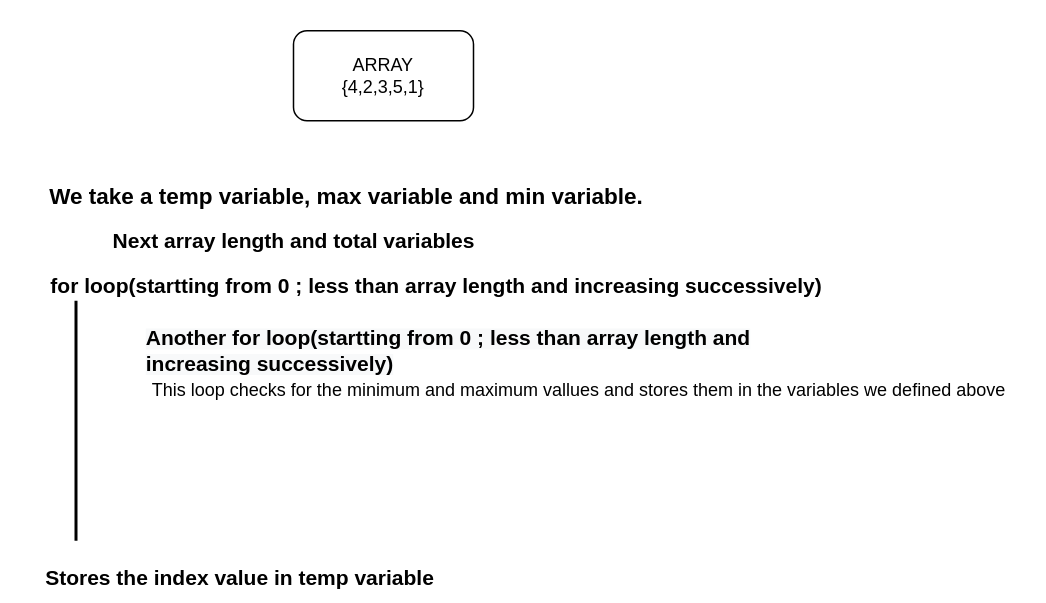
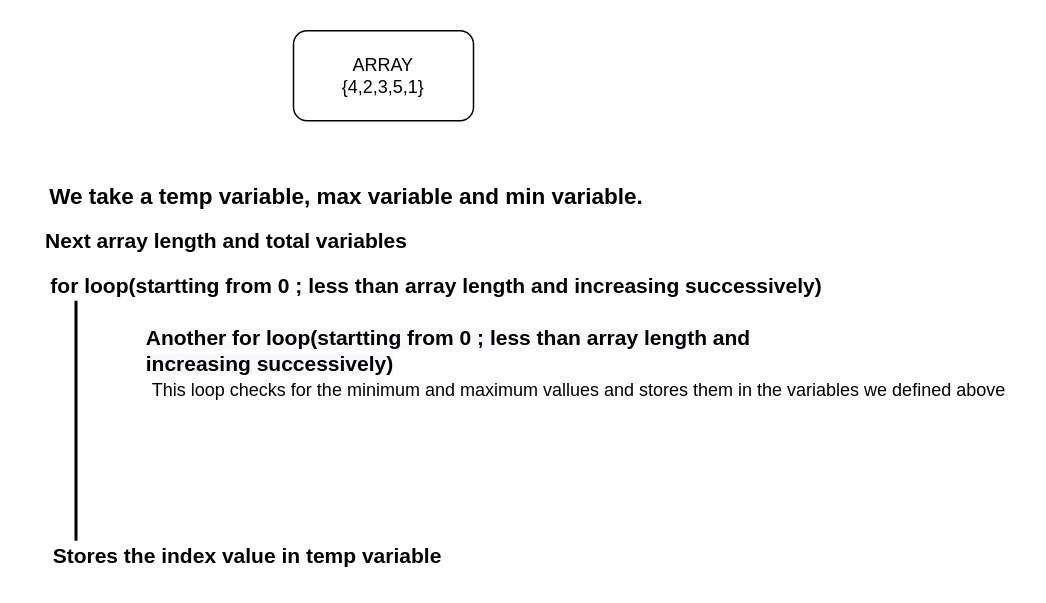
- <mxCell id="4" value="&lt;font style=&quot;font-size: 14px&quot;&gt;&lt;b&gt;Next array length and total variables&lt;/b&gt;&lt;/font&gt;" style="text;html=1;align=center;verticalAlign=middle;resizable=0;points=[];autosize=1;" vertex="1" parent="1"><mxGeometry x="65" y="150" width="260" height="20" as="geometry" /></mxCell>
+ <mxCell id="4" value="&lt;font style=&quot;font-size: 14px&quot;&gt;&lt;b&gt;Next array length and total variables&lt;/b&gt;&lt;/font&gt;" style="text;html=1;align=center;verticalAlign=middle;resizable=0;points=[];autosize=1;" vertex="1" parent="1"><mxGeometry x="20" y="150" width="260" height="20" as="geometry" /></mxCell>
- <mxCell id="10" value="&lt;font style=&quot;font-size: 14px&quot;&gt;&lt;b&gt;Stores the index value in temp variable&lt;/b&gt;&lt;/font&gt;" style="text;html=1;align=center;verticalAlign=middle;resizable=0;points=[];autosize=1;" vertex="1" parent="1"><mxGeometry x="24" y="375" width="270" height="20" as="geometry" /></mxCell>
+ <mxCell id="10" value="&lt;font style=&quot;font-size: 14px&quot;&gt;&lt;b&gt;Stores the index value in temp variable&lt;/b&gt;&lt;/font&gt;" style="text;html=1;align=center;verticalAlign=middle;resizable=0;points=[];autosize=1;" vertex="1" parent="1"><mxGeometry x="29" y="360" width="270" height="20" as="geometry" /></mxCell>
